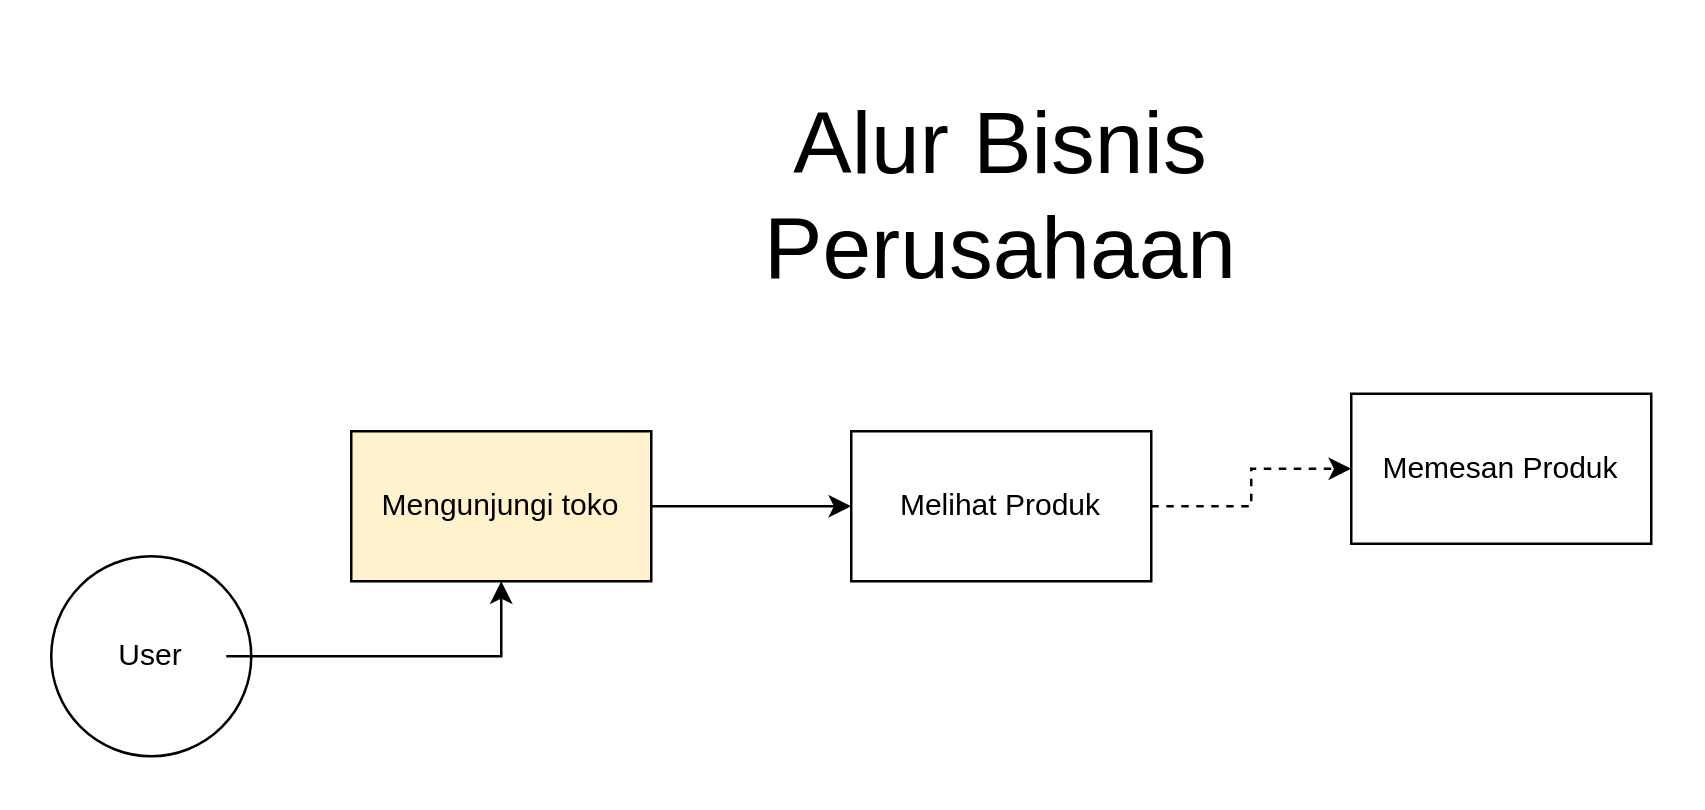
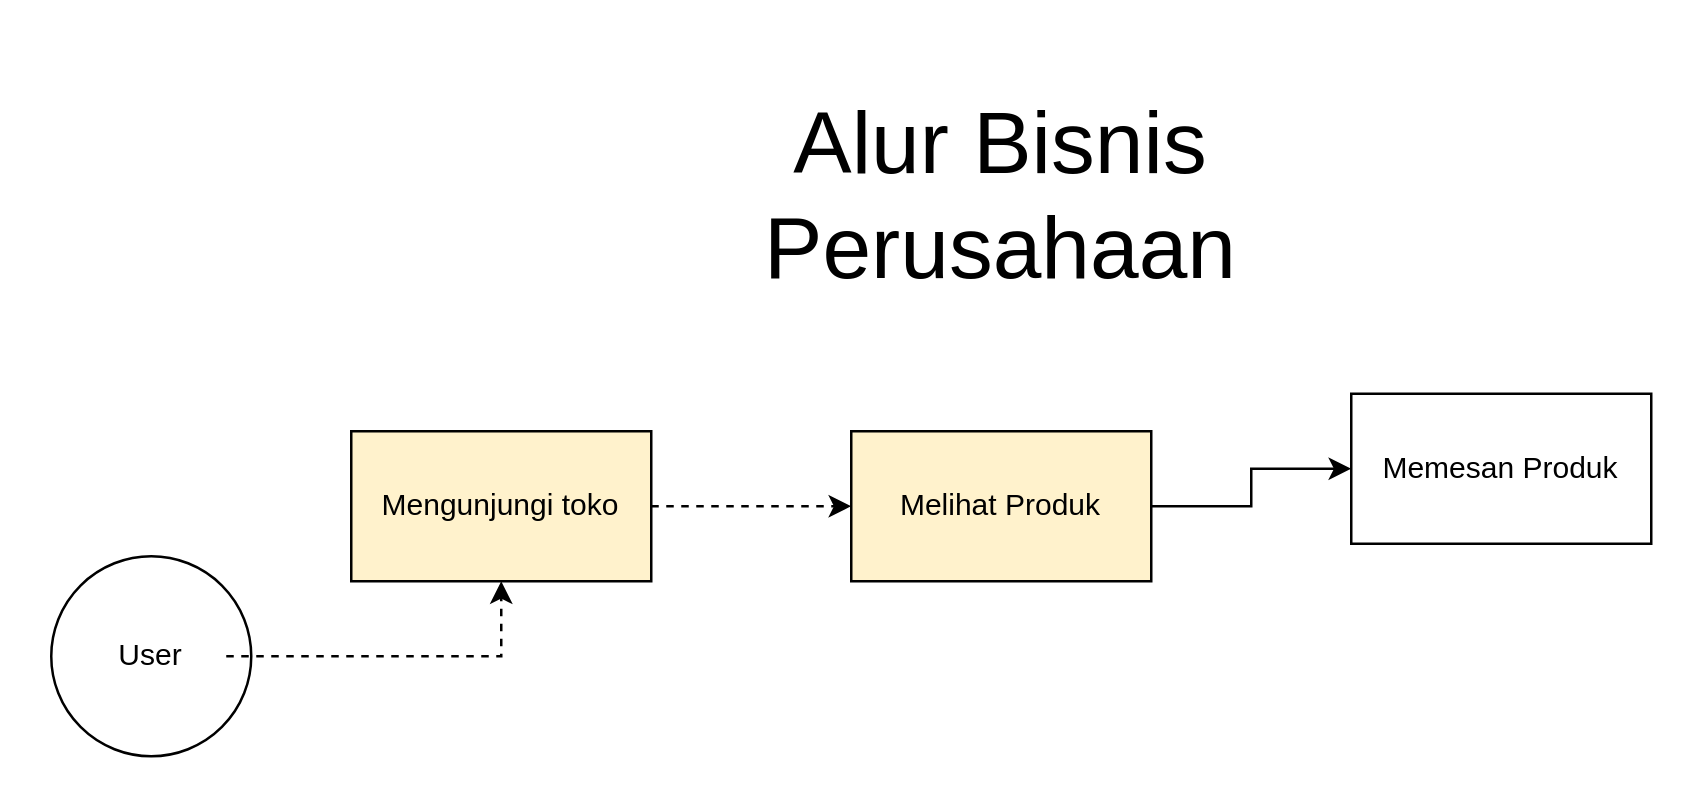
- <mxCell id="7" value="" style="edgeStyle=orthogonalEdgeStyle;rounded=0;orthogonalLoop=1;jettySize=auto;html=1;dashed=1;" edge="1" parent="1" source="8" target="9"><mxGeometry relative="1" as="geometry" /></mxCell>
+ <mxCell id="7" value="" style="edgeStyle=orthogonalEdgeStyle;rounded=0;orthogonalLoop=1;jettySize=auto;html=1;" edge="1" parent="1" source="8" target="9"><mxGeometry relative="1" as="geometry" /></mxCell>
- <mxCell id="5" value="" style="edgeStyle=orthogonalEdgeStyle;rounded=0;orthogonalLoop=1;jettySize=auto;html=1;" edge="1" parent="1" source="6" target="8"><mxGeometry relative="1" as="geometry" /></mxCell>
+ <mxCell id="5" value="" style="edgeStyle=orthogonalEdgeStyle;rounded=0;orthogonalLoop=1;jettySize=auto;html=1;dashed=1;" edge="1" parent="1" source="6" target="8"><mxGeometry relative="1" as="geometry" /></mxCell>
- <mxCell id="8" value="Melihat Produk" style="whiteSpace=wrap;html=1;" vertex="1" parent="1"><mxGeometry x="340" y="140" width="120" height="60" as="geometry" /></mxCell>
+ <mxCell id="8" value="Melihat Produk" style="whiteSpace=wrap;html=1;fillColor=#fff2cc;" vertex="1" parent="1"><mxGeometry x="340" y="140" width="120" height="60" as="geometry" /></mxCell>
- <mxCell id="3" value="" style="edgeStyle=orthogonalEdgeStyle;rounded=0;orthogonalLoop=1;jettySize=auto;html=1;" edge="1" parent="1" source="4" target="6"><mxGeometry relative="1" as="geometry" /></mxCell>
+ <mxCell id="3" value="" style="edgeStyle=orthogonalEdgeStyle;rounded=0;orthogonalLoop=1;jettySize=auto;html=1;dashed=1;" edge="1" parent="1" source="4" target="6"><mxGeometry relative="1" as="geometry" /></mxCell>
